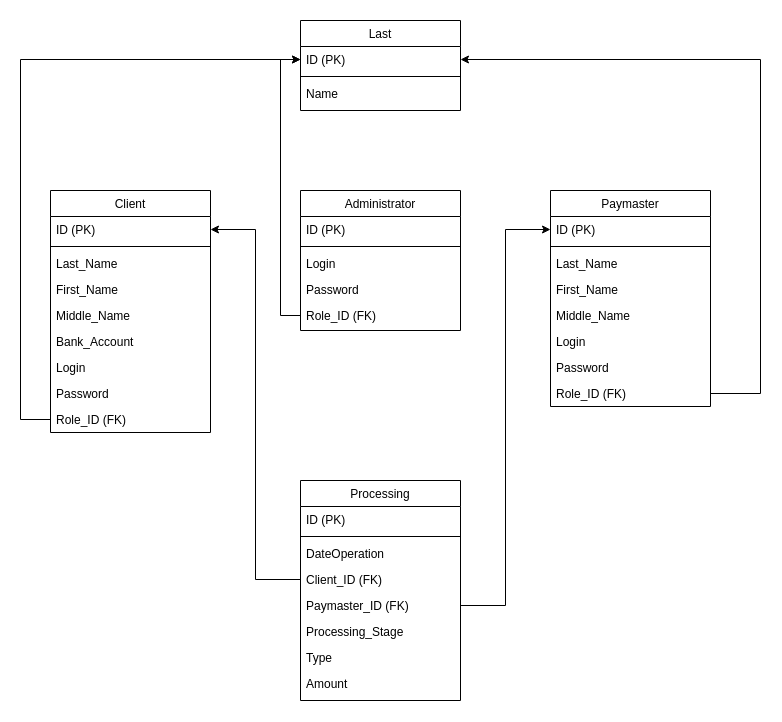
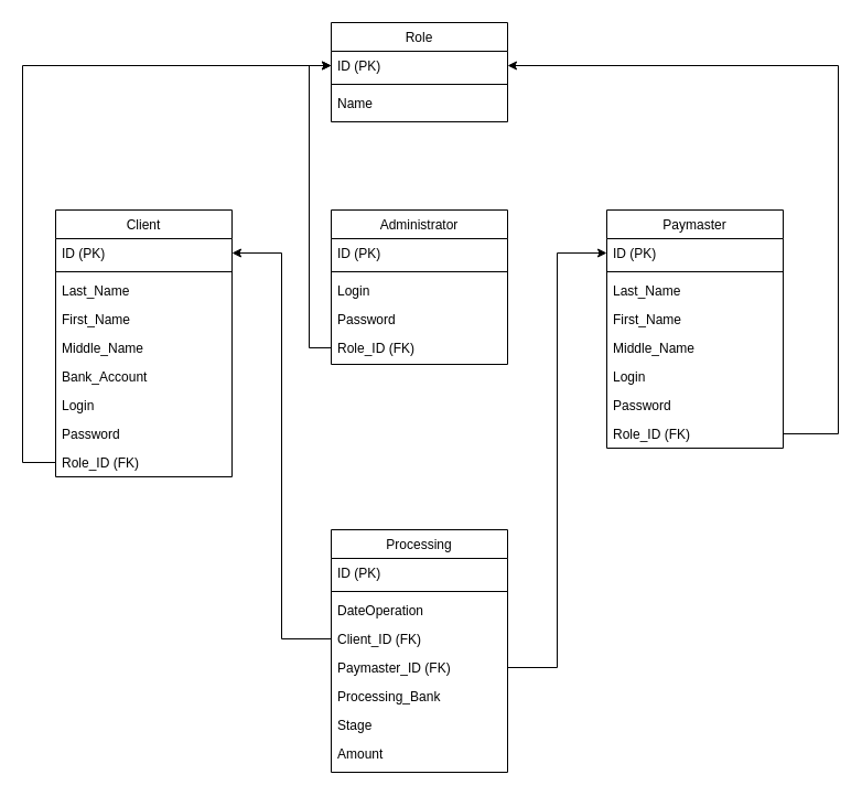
- <mxCell id="30" value="Last" style="swimlane;fontStyle=0;align=center;verticalAlign=top;childLayout=stackLayout;horizontal=1;startSize=26;horizontalStack=0;resizeParent=1;resizeLast=0;collapsible=1;marginBottom=0;rounded=0;shadow=0;strokeWidth=1;" vertex="1" parent="1"><mxGeometry x="300" y="20" width="160" height="90" as="geometry"><mxRectangle x="550" y="140" width="160" height="26" as="alternateBounds" /></mxGeometry></mxCell>
+ <mxCell id="30" value="Role" style="swimlane;fontStyle=0;align=center;verticalAlign=top;childLayout=stackLayout;horizontal=1;startSize=26;horizontalStack=0;resizeParent=1;resizeLast=0;collapsible=1;marginBottom=0;rounded=0;shadow=0;strokeWidth=1;" vertex="1" parent="1"><mxGeometry x="300" y="20" width="160" height="90" as="geometry"><mxRectangle x="550" y="140" width="160" height="26" as="alternateBounds" /></mxGeometry></mxCell>
- <mxCell id="27" value="Processing_Stage" style="text;align=left;verticalAlign=top;spacingLeft=4;spacingRight=4;overflow=hidden;rotatable=0;points=[[0,0.5],[1,0.5]];portConstraint=eastwest;rounded=0;shadow=0;html=0;" vertex="1" parent="21"><mxGeometry y="138" width="160" height="26" as="geometry" /></mxCell>
+ <mxCell id="27" value="Processing_Bank" style="text;align=left;verticalAlign=top;spacingLeft=4;spacingRight=4;overflow=hidden;rotatable=0;points=[[0,0.5],[1,0.5]];portConstraint=eastwest;rounded=0;shadow=0;html=0;" vertex="1" parent="21"><mxGeometry y="138" width="160" height="26" as="geometry" /></mxCell>
- <mxCell id="28" value="Type" style="text;align=left;verticalAlign=top;spacingLeft=4;spacingRight=4;overflow=hidden;rotatable=0;points=[[0,0.5],[1,0.5]];portConstraint=eastwest;rounded=0;shadow=0;html=0;" vertex="1" parent="21"><mxGeometry y="164" width="160" height="26" as="geometry" /></mxCell>
+ <mxCell id="28" value="Stage" style="text;align=left;verticalAlign=top;spacingLeft=4;spacingRight=4;overflow=hidden;rotatable=0;points=[[0,0.5],[1,0.5]];portConstraint=eastwest;rounded=0;shadow=0;html=0;" vertex="1" parent="21"><mxGeometry y="164" width="160" height="26" as="geometry" /></mxCell>
